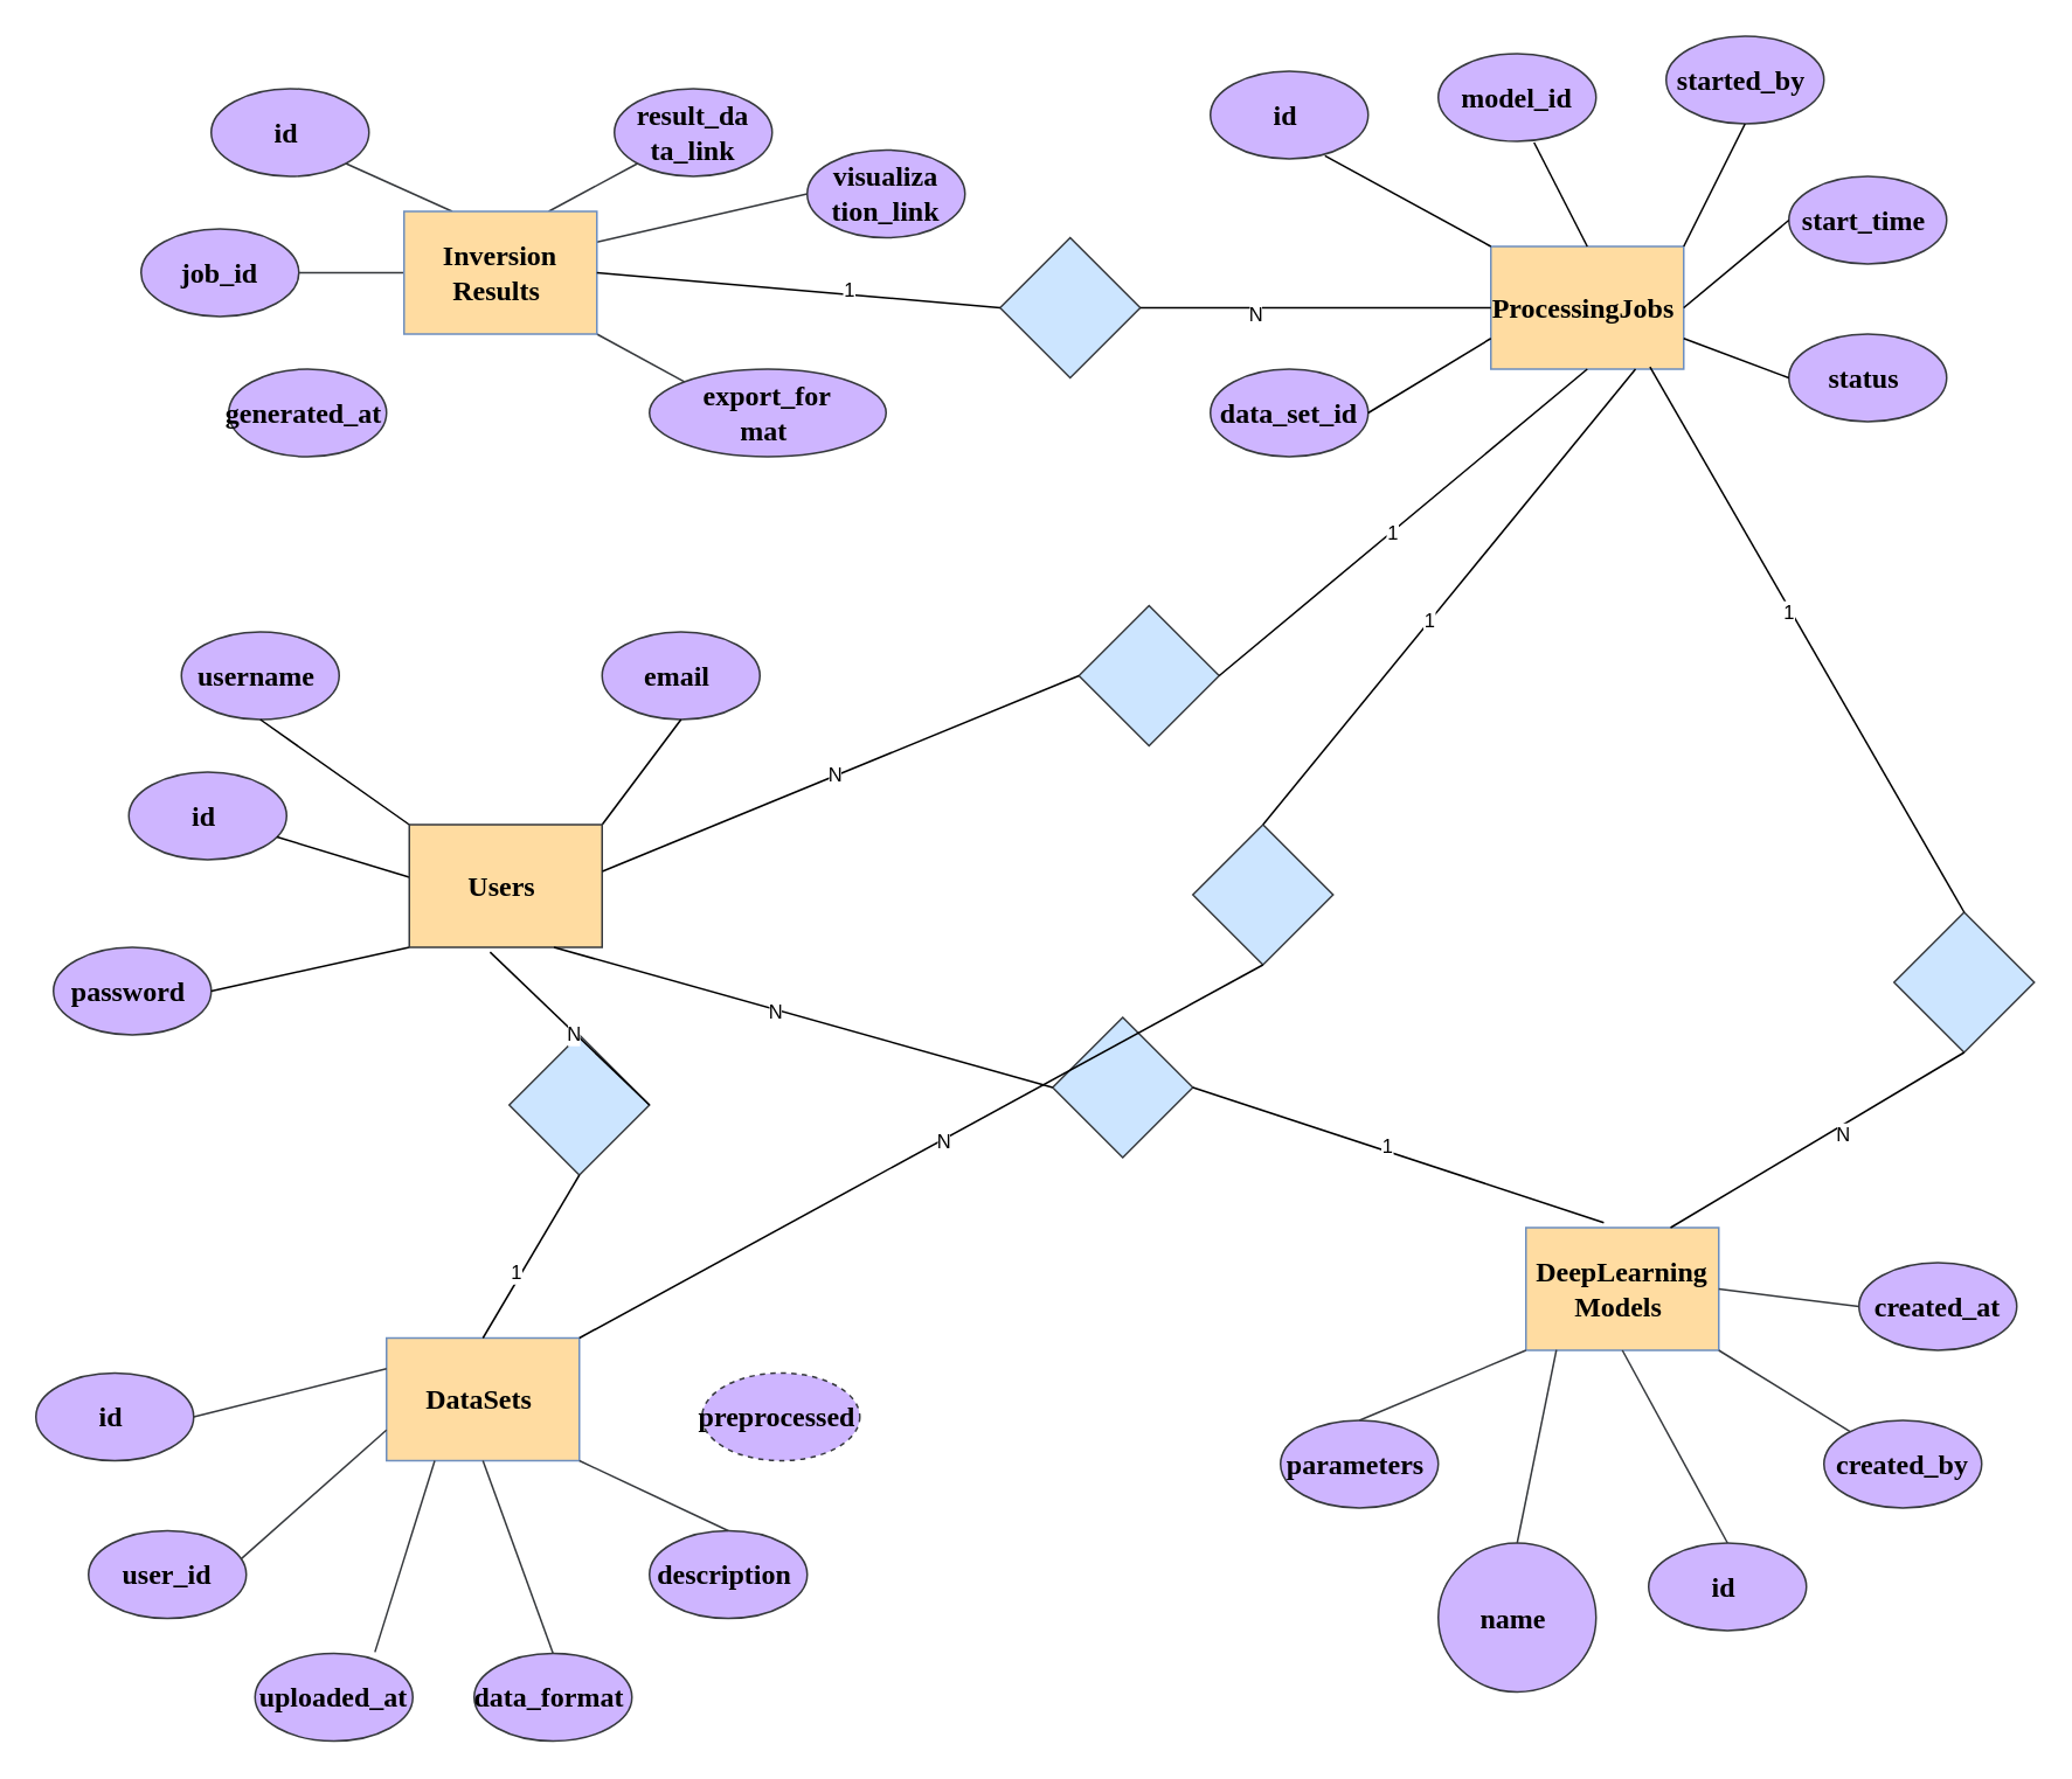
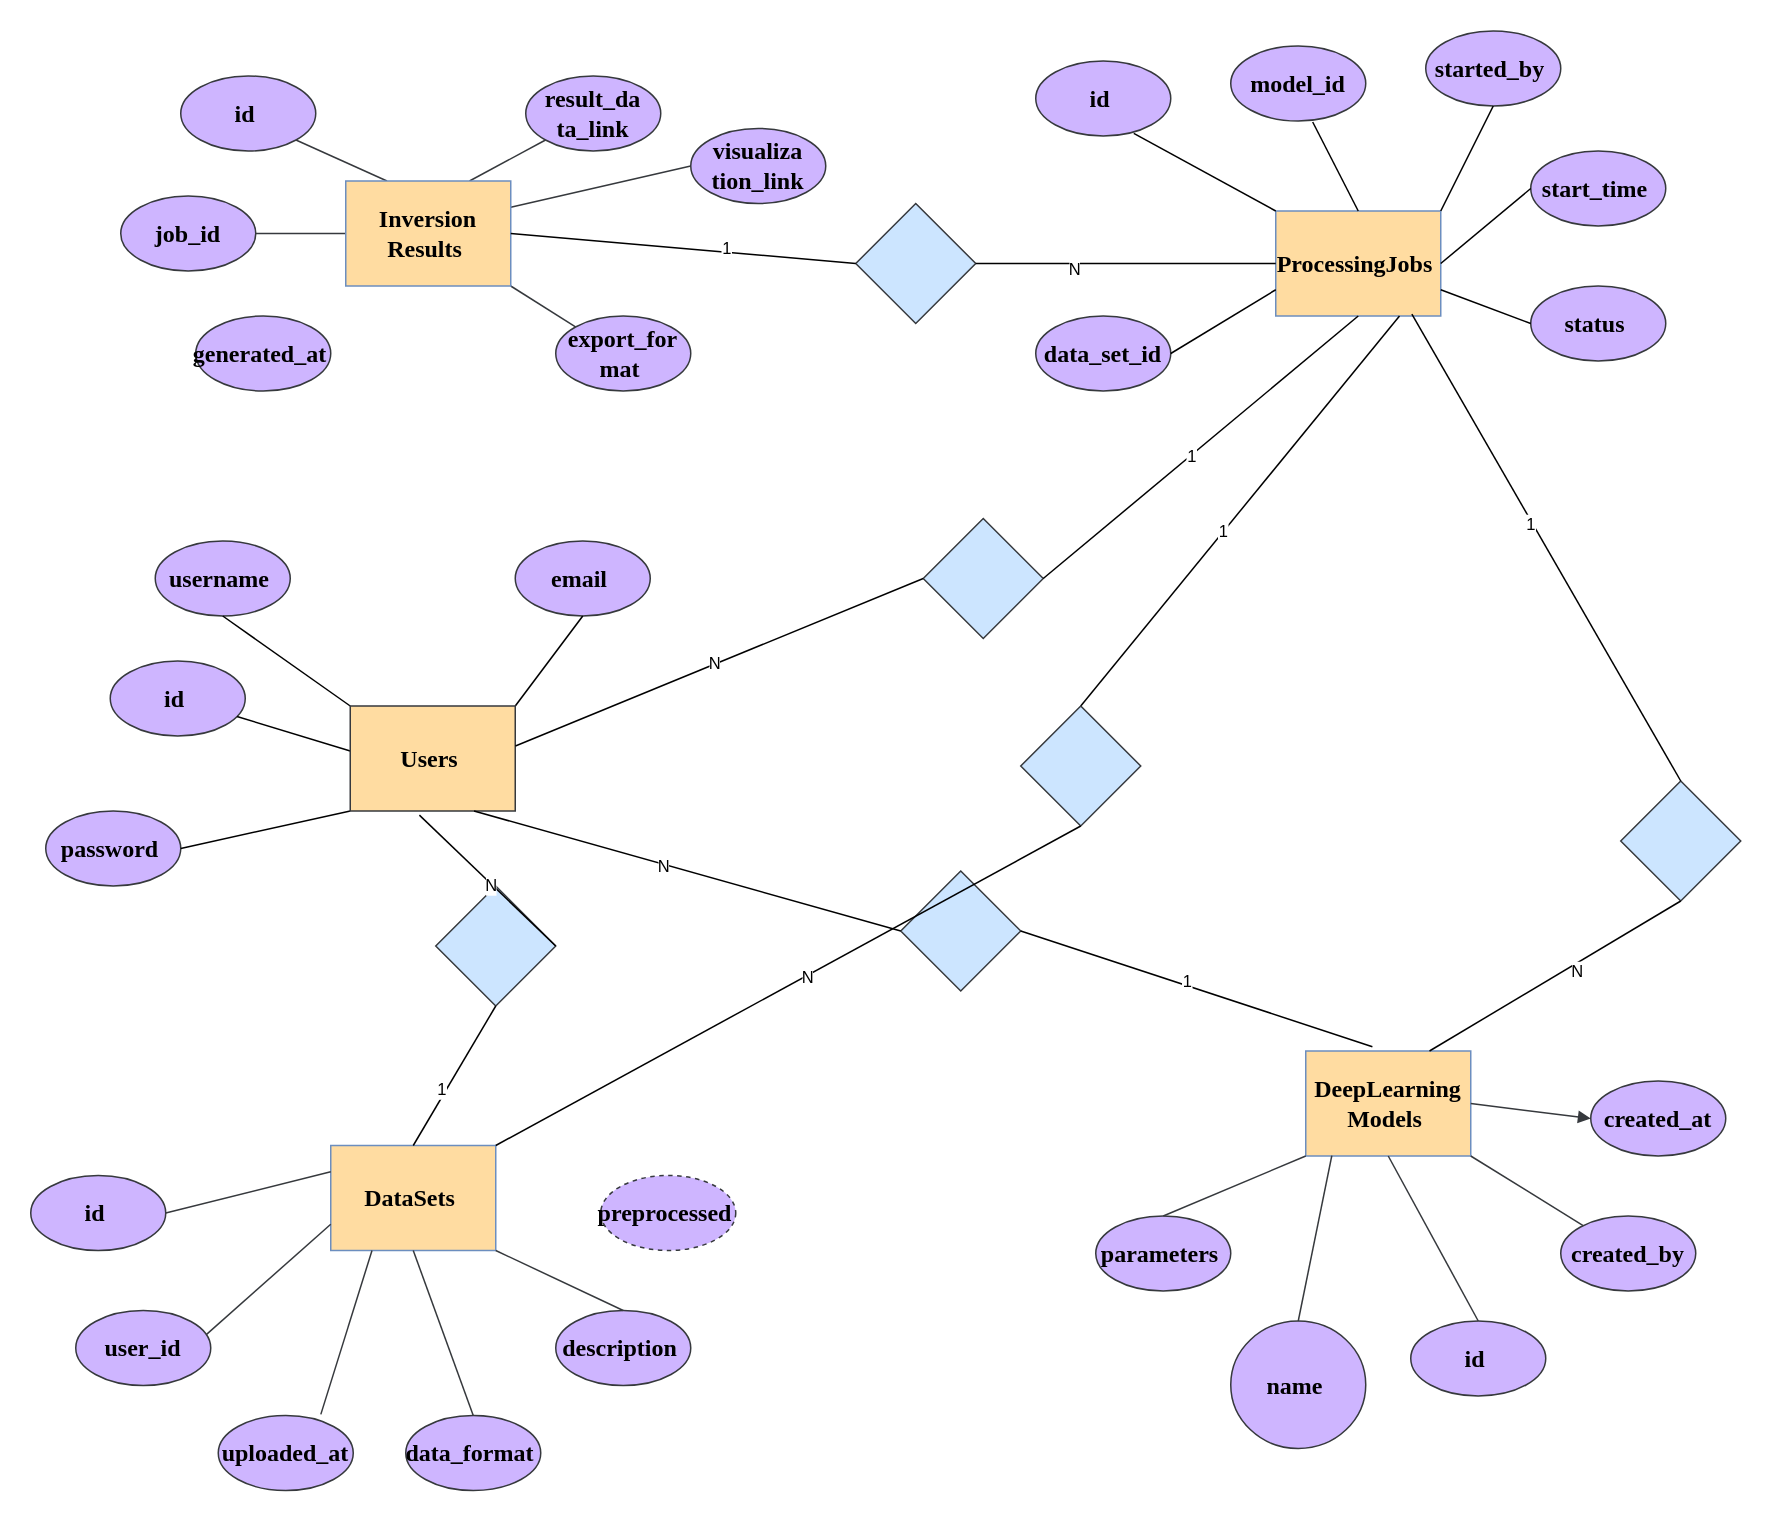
- <mxCell id="49" value="&lt;b&gt;&lt;span style=&quot;font-size:12.0pt;&lt;br/&gt;mso-bidi-font-size:18.0pt;font-family:&amp;quot;Times New Roman&amp;quot;,serif;mso-fareast-font-family:&lt;br/&gt;宋体;mso-font-kerning:1.0pt;mso-ansi-language:EN-US;mso-fareast-language:ZH-CN;&lt;br/&gt;mso-bidi-language:AR-SA&quot; lang=&quot;EN-US&quot;&gt;export_for&lt;br&gt;mat&amp;nbsp;&lt;/span&gt;&lt;/b&gt;" style="ellipse;whiteSpace=wrap;html=1;fillColor=#CEB5FF;strokeColor=#36393d;" vertex="1" parent="1"><mxGeometry x="370" y="210" width="135" height="50" as="geometry" /></mxCell>
+ <mxCell id="49" value="&lt;b&gt;&lt;span style=&quot;font-size:12.0pt;&lt;br/&gt;mso-bidi-font-size:18.0pt;font-family:&amp;quot;Times New Roman&amp;quot;,serif;mso-fareast-font-family:&lt;br/&gt;宋体;mso-font-kerning:1.0pt;mso-ansi-language:EN-US;mso-fareast-language:ZH-CN;&lt;br/&gt;mso-bidi-language:AR-SA&quot; lang=&quot;EN-US&quot;&gt;export_for&lt;br&gt;mat&amp;nbsp;&lt;/span&gt;&lt;/b&gt;" style="ellipse;whiteSpace=wrap;html=1;fillColor=#CEB5FF;strokeColor=#36393d;" vertex="1" parent="1"><mxGeometry x="370" y="210" width="90" height="50" as="geometry" /></mxCell>
- <mxCell id="30" value="" style="endArrow=none;html=1;rounded=0;exitX=1;exitY=0.5;exitDx=0;exitDy=0;entryX=0;entryY=0.5;entryDx=0;entryDy=0;fillColor=#ffcc99;strokeColor=#36393d;" edge="1" parent="1" source="4" target="13"><mxGeometry width="50" height="50" relative="1" as="geometry"><mxPoint x="990" y="780" as="sourcePoint" /><mxPoint x="1120" y="839" as="targetPoint" /></mxGeometry></mxCell>
+ <mxCell id="30" value="" style="endArrow=block;html=1;rounded=0;exitX=1;exitY=0.5;exitDx=0;exitDy=0;entryX=0;entryY=0.5;entryDx=0;entryDy=0;fillColor=#ffcc99;strokeColor=#36393d;" edge="1" parent="1" source="4" target="13"><mxGeometry width="50" height="50" relative="1" as="geometry"><mxPoint x="990" y="780" as="sourcePoint" /><mxPoint x="1120" y="839" as="targetPoint" /></mxGeometry></mxCell>
